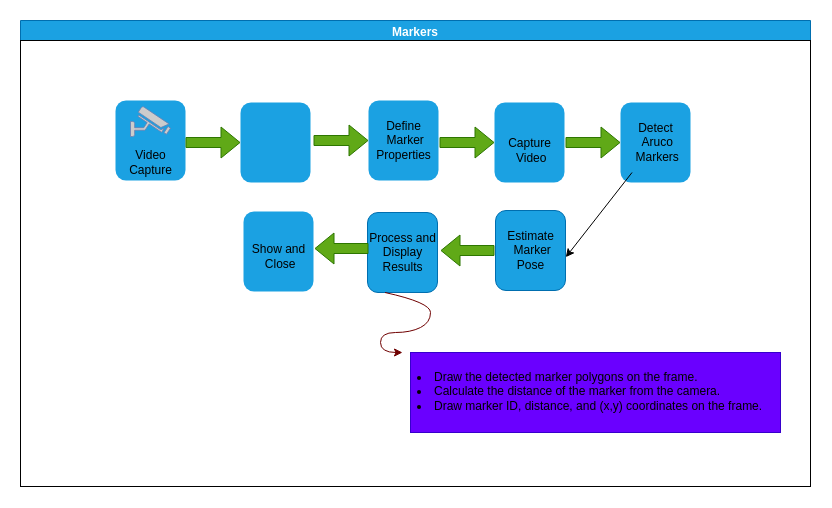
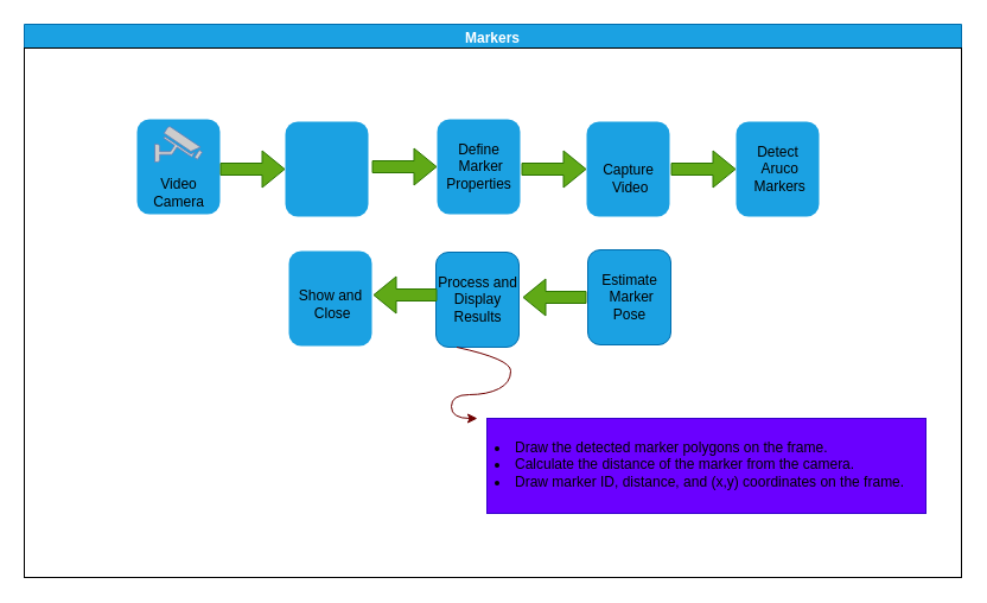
- <mxCell id="6" value="Video&lt;br&gt;Capture&lt;br&gt;" style="text;html=1;align=center;verticalAlign=middle;resizable=1;points=[];autosize=1;strokeColor=none;fillColor=none;movable=1;rotatable=1;deletable=1;editable=1;connectable=1;" parent="1" vertex="1"><mxGeometry x="115" y="142" width="70" height="40" as="geometry" /></mxCell>
+ <mxCell id="6" value="Video&lt;br&gt;Camera&lt;br&gt;" style="text;html=1;align=center;verticalAlign=middle;resizable=1;points=[];autosize=1;strokeColor=none;fillColor=none;movable=1;rotatable=1;deletable=1;editable=1;connectable=1;" parent="1" vertex="1"><mxGeometry x="115" y="142" width="70" height="40" as="geometry" /></mxCell>
- <mxCell id="17" style="edgeStyle=none;html=1;entryX=1.005;entryY=0.611;entryDx=0;entryDy=0;entryPerimeter=0;" edge="1" parent="1" source="18" target="23"><mxGeometry relative="1" as="geometry" /></mxCell>
